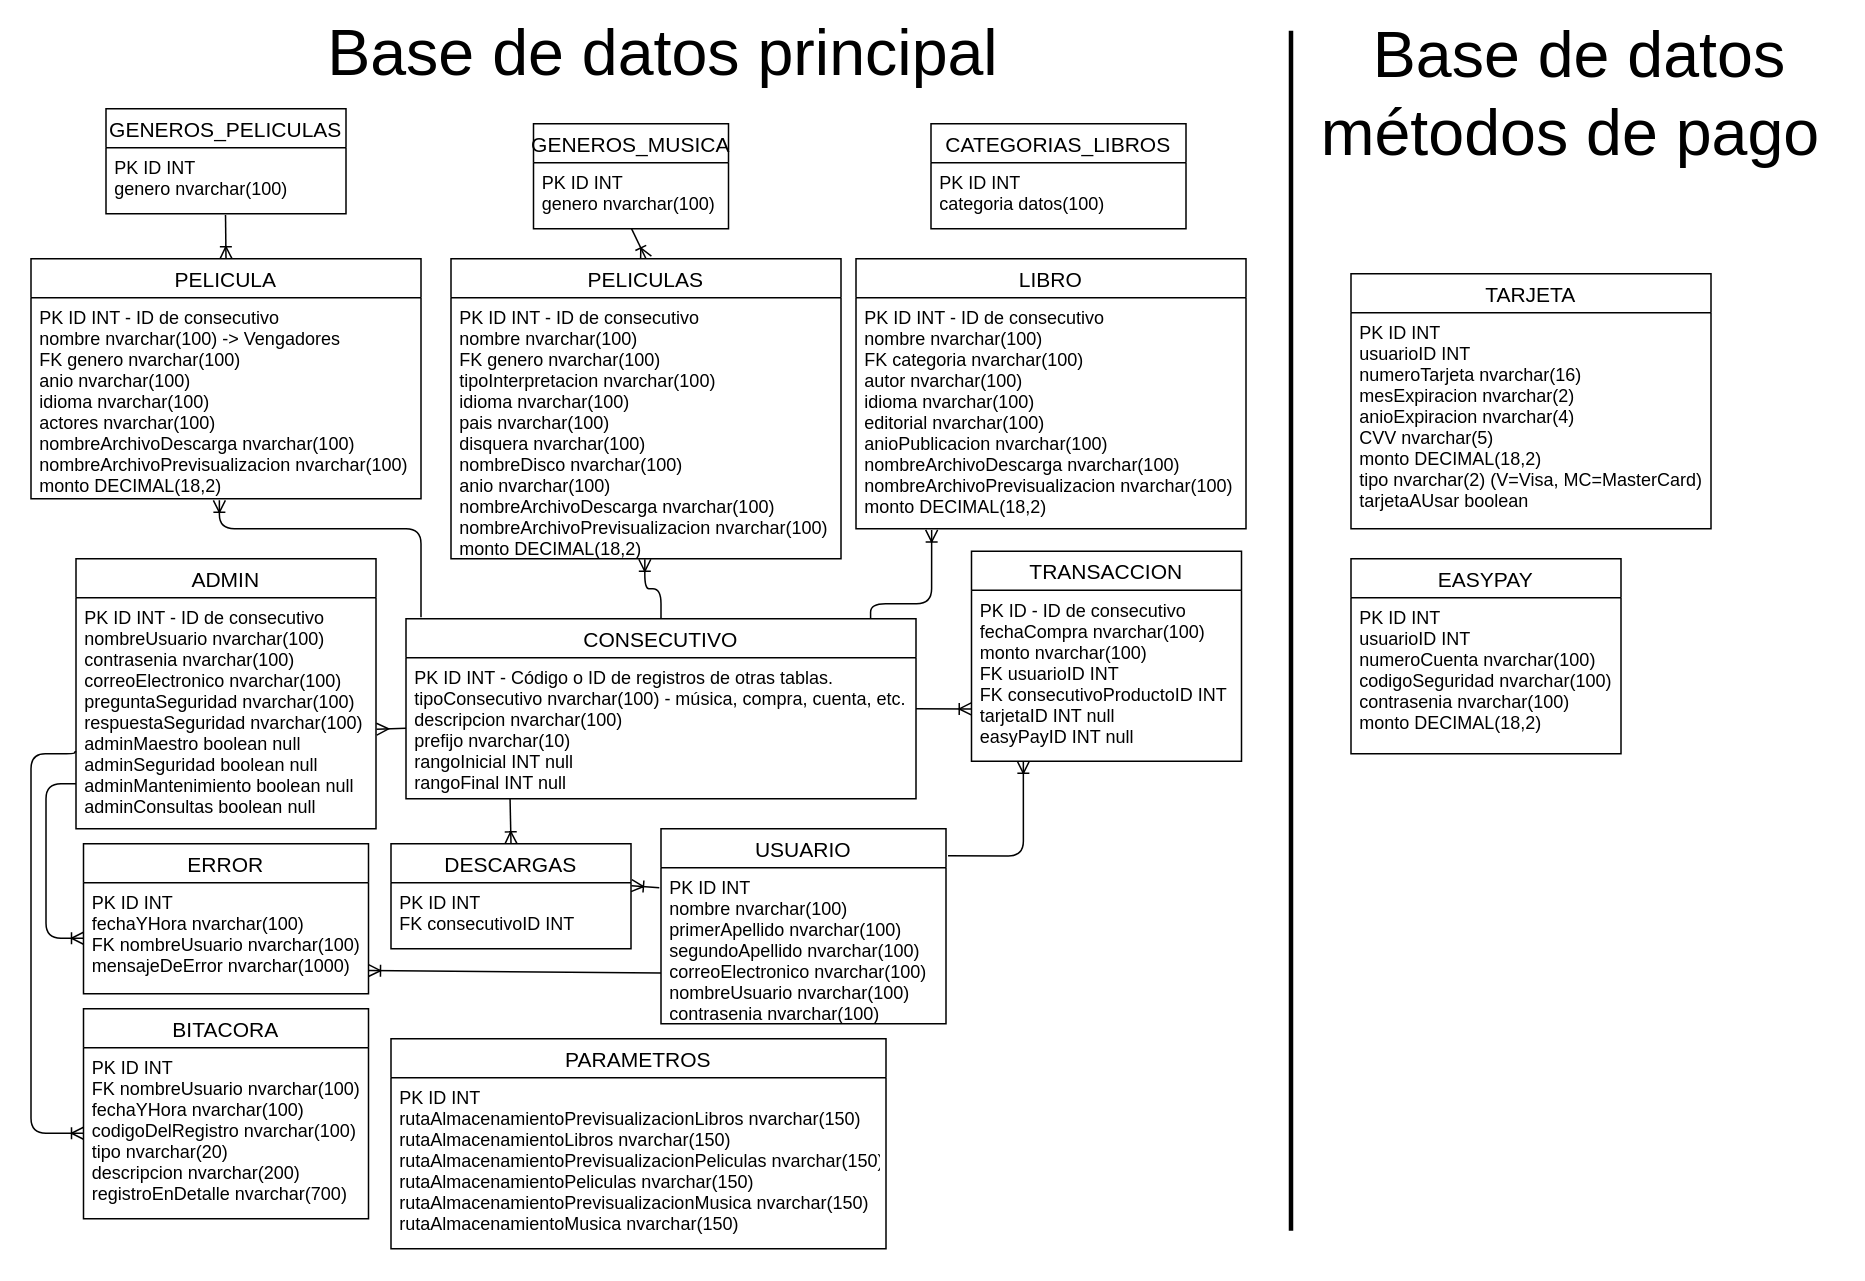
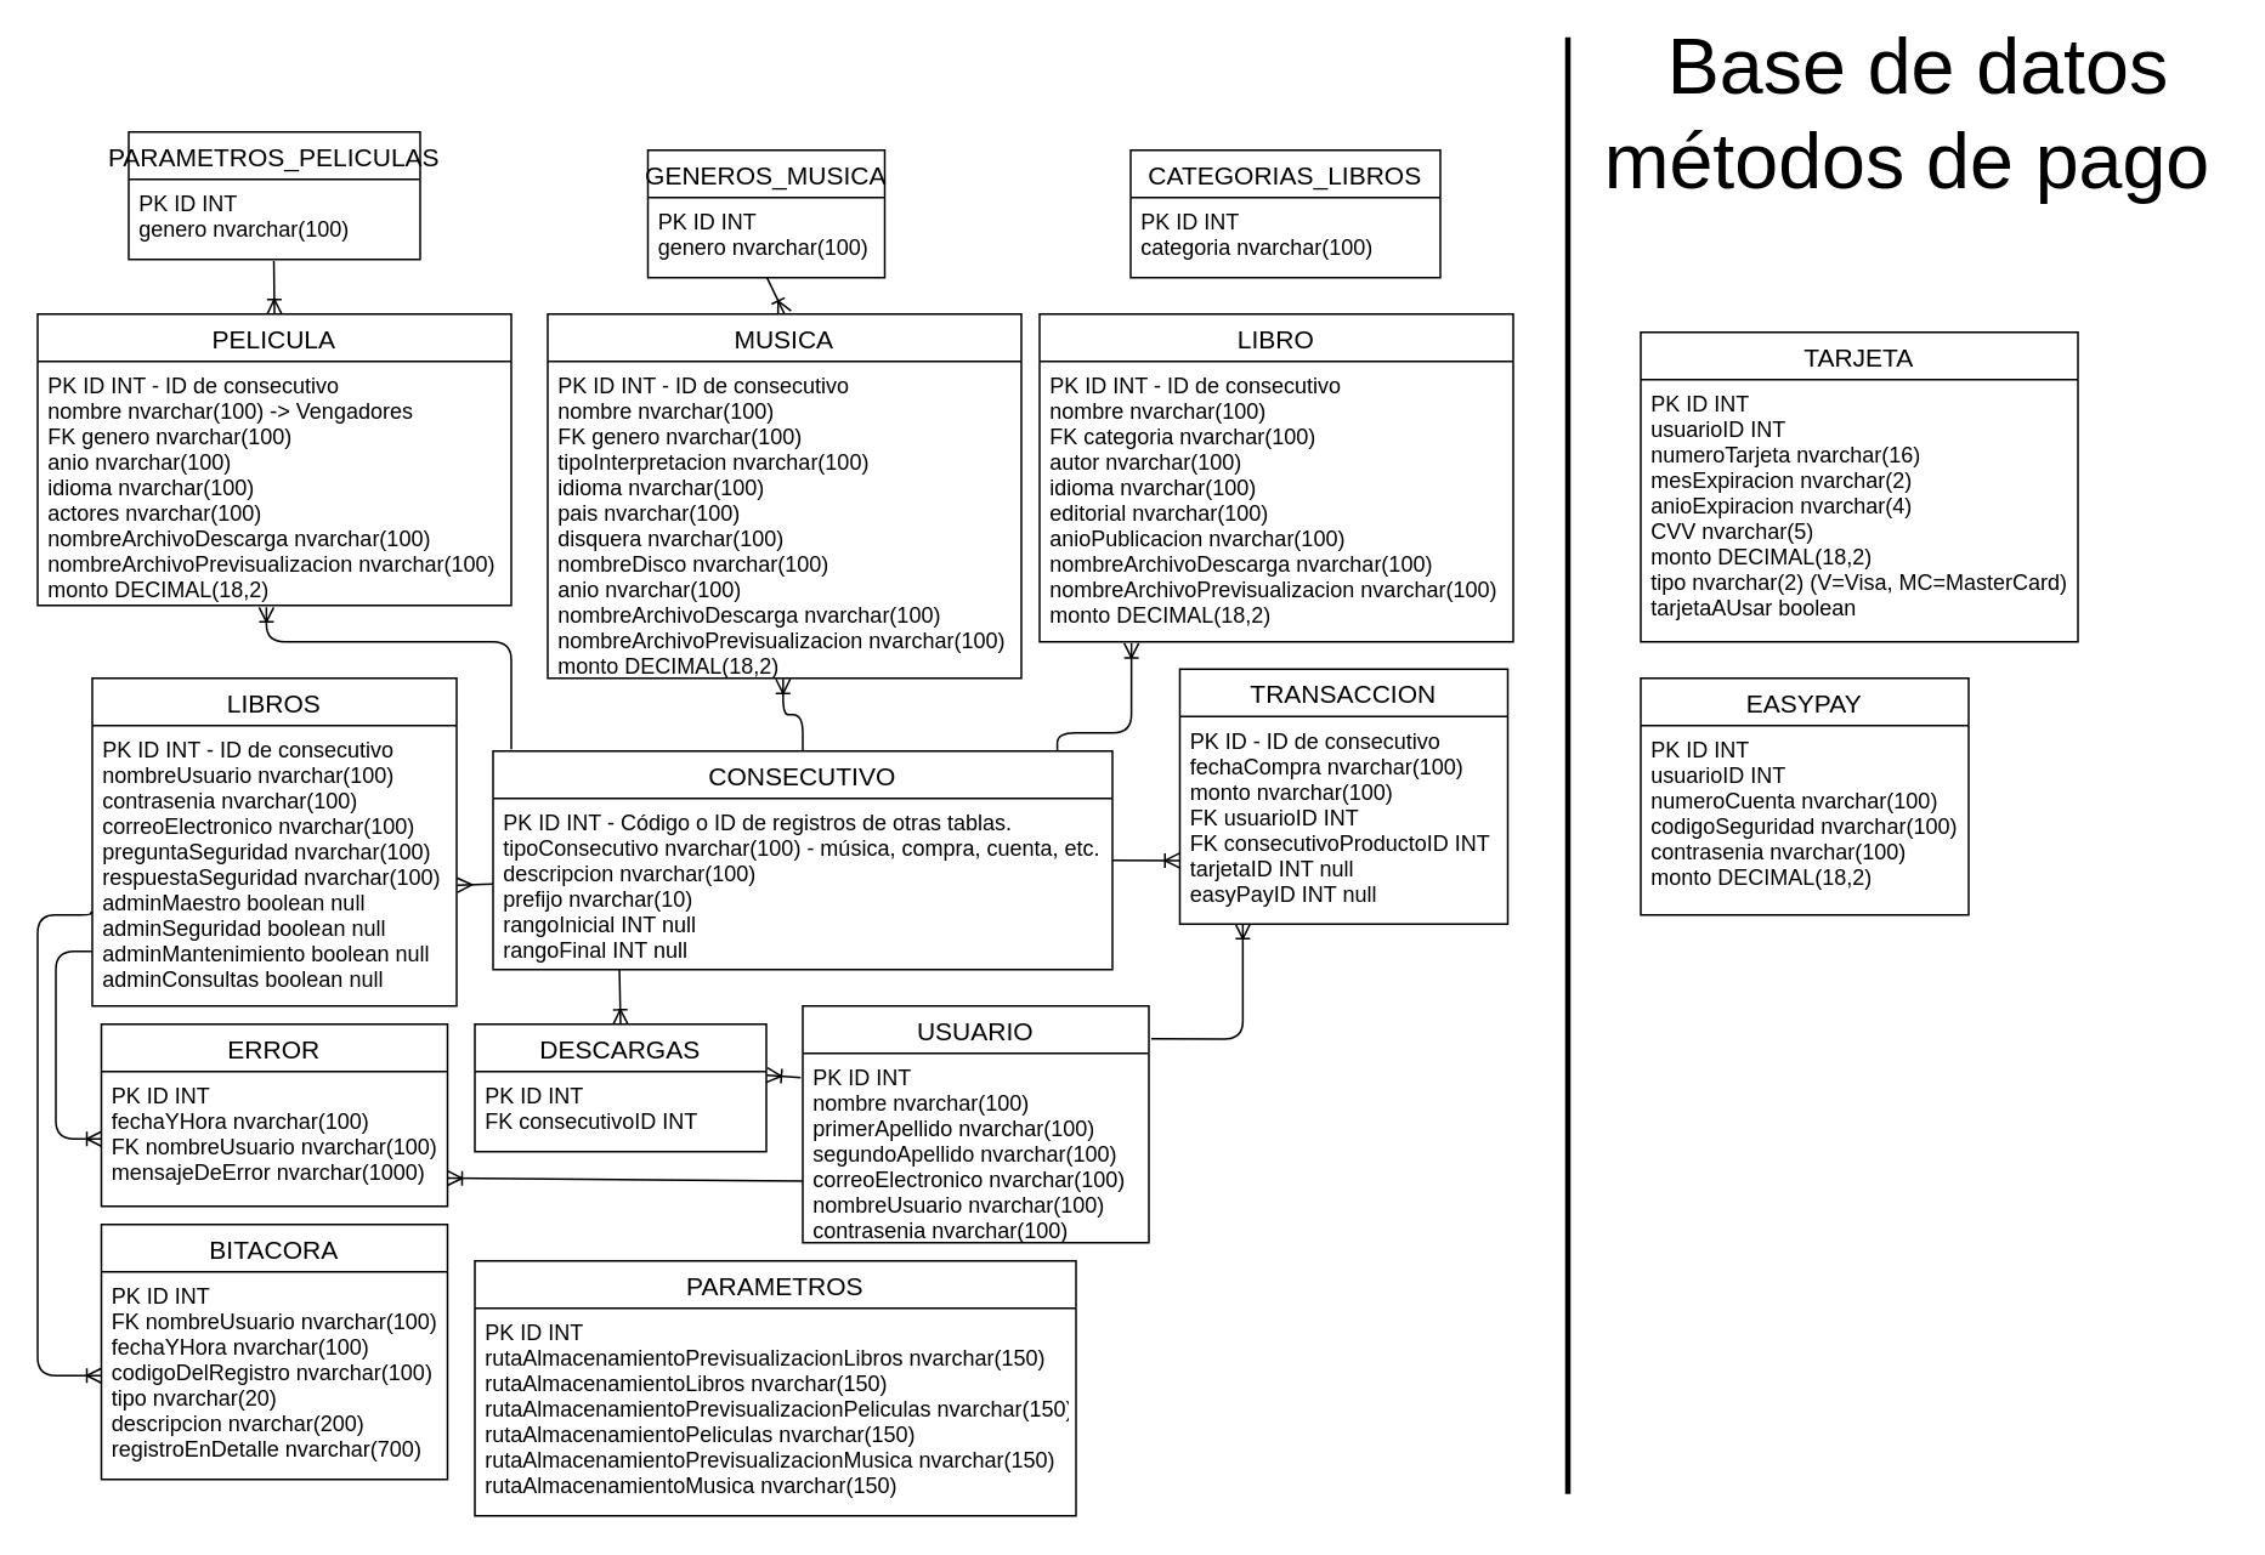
- <mxCell id="13" value="&lt;font style=&quot;font-size: 43px&quot;&gt;&amp;nbsp;Base de datos principal&lt;/font&gt;" style="text;html=1;align=center;verticalAlign=middle;resizable=0;points=[];autosize=1;fontSize=12;" parent="1" vertex="1"><mxGeometry x="200" y="20" width="470" height="30" as="geometry" /></mxCell>
- <mxCell id="14" value="GENEROS_PELICULAS" style="swimlane;fontStyle=0;childLayout=stackLayout;horizontal=1;startSize=26;horizontalStack=0;resizeParent=1;resizeParentMax=0;resizeLast=0;collapsible=1;marginBottom=0;align=center;fontSize=14;" parent="1" vertex="1"><mxGeometry x="70" y="72" width="160" height="70" as="geometry"><mxRectangle x="130" y="100" width="190" height="26" as="alternateBounds" /></mxGeometry></mxCell>
+ <mxCell id="14" value="PARAMETROS_PELICULAS" style="swimlane;fontStyle=0;childLayout=stackLayout;horizontal=1;startSize=26;horizontalStack=0;resizeParent=1;resizeParentMax=0;resizeLast=0;collapsible=1;marginBottom=0;align=center;fontSize=14;" parent="1" vertex="1"><mxGeometry x="70" y="72" width="160" height="70" as="geometry"><mxRectangle x="130" y="100" width="190" height="26" as="alternateBounds" /></mxGeometry></mxCell>
- <mxCell id="21" value="PK ID INT&#10;categoria datos(100)" style="text;strokeColor=none;fillColor=none;spacingLeft=4;spacingRight=4;overflow=hidden;rotatable=0;points=[[0,0.5],[1,0.5]];portConstraint=eastwest;fontSize=12;" parent="20" vertex="1"><mxGeometry y="26" width="170" height="44" as="geometry" /></mxCell>
+ <mxCell id="21" value="PK ID INT&#10;categoria nvarchar(100)" style="text;strokeColor=none;fillColor=none;spacingLeft=4;spacingRight=4;overflow=hidden;rotatable=0;points=[[0,0.5],[1,0.5]];portConstraint=eastwest;fontSize=12;" parent="20" vertex="1"><mxGeometry y="26" width="170" height="44" as="geometry" /></mxCell>
- <mxCell id="24" value="PELICULAS" style="swimlane;fontStyle=0;childLayout=stackLayout;horizontal=1;startSize=26;horizontalStack=0;resizeParent=1;resizeParentMax=0;resizeLast=0;collapsible=1;marginBottom=0;align=center;fontSize=14;" parent="1" vertex="1"><mxGeometry x="300" y="172" width="260" height="200" as="geometry" /></mxCell>
+ <mxCell id="24" value="MUSICA" style="swimlane;fontStyle=0;childLayout=stackLayout;horizontal=1;startSize=26;horizontalStack=0;resizeParent=1;resizeParentMax=0;resizeLast=0;collapsible=1;marginBottom=0;align=center;fontSize=14;" parent="1" vertex="1"><mxGeometry x="300" y="172" width="260" height="200" as="geometry" /></mxCell>
- <mxCell id="18" value="ADMIN" style="swimlane;fontStyle=0;childLayout=stackLayout;horizontal=1;startSize=26;horizontalStack=0;resizeParent=1;resizeParentMax=0;resizeLast=0;collapsible=1;marginBottom=0;align=center;fontSize=14;" parent="1" vertex="1"><mxGeometry x="50" y="372" width="200" height="180" as="geometry" /></mxCell>
+ <mxCell id="18" value="LIBROS" style="swimlane;fontStyle=0;childLayout=stackLayout;horizontal=1;startSize=26;horizontalStack=0;resizeParent=1;resizeParentMax=0;resizeLast=0;collapsible=1;marginBottom=0;align=center;fontSize=14;" parent="1" vertex="1"><mxGeometry x="50" y="372" width="200" height="180" as="geometry" /></mxCell>
